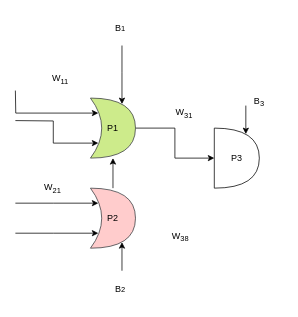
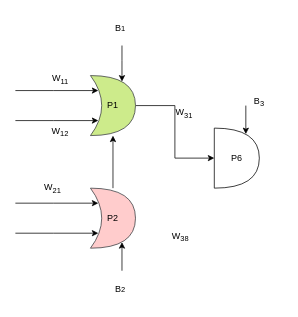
- <mxCell id="6" value="P1" style="shape=xor;whiteSpace=wrap;html=1;fillColor=#cdeb8b;strokeColor=#36393d;" vertex="1" parent="1"><mxGeometry x="120" y="130" width="60" height="80" as="geometry" /></mxCell>
+ <mxCell id="6" value="P1" style="shape=xor;whiteSpace=wrap;html=1;fillColor=#cdeb8b;strokeColor=#36393d;" vertex="1" parent="1"><mxGeometry x="120" y="100" width="60" height="80" as="geometry" /></mxCell>
+ <mxCell id="14" value="W&lt;sub&gt;12&lt;/sub&gt;" style="text;html=1;strokeColor=none;fillColor=none;align=center;verticalAlign=middle;whiteSpace=wrap;rounded=0;" vertex="1" parent="1"><mxGeometry x="50" y="160" width="60" height="30" as="geometry" /></mxCell>
- <mxCell id="13" value="P3" style="shape=or;whiteSpace=wrap;html=1;" vertex="1" parent="1"><mxGeometry x="285" y="170" width="60" height="80" as="geometry" /></mxCell>
+ <mxCell id="13" value="P6" style="shape=or;whiteSpace=wrap;html=1;" vertex="1" parent="1"><mxGeometry x="285" y="170" width="60" height="80" as="geometry" /></mxCell>
